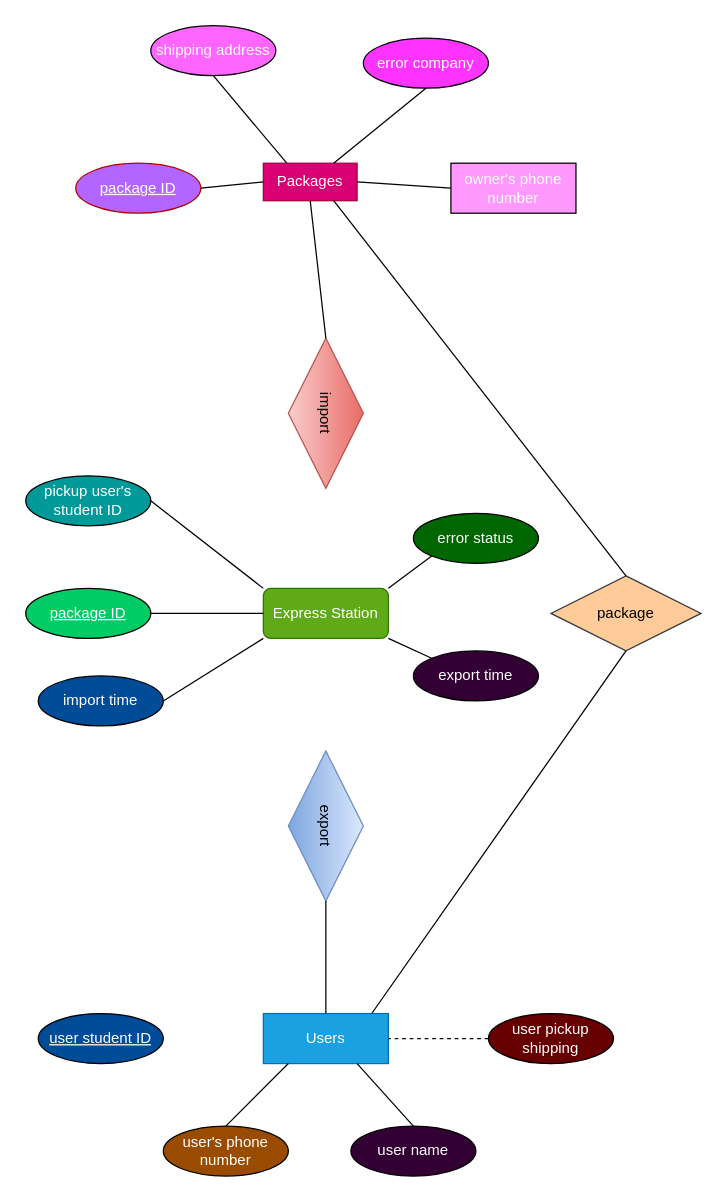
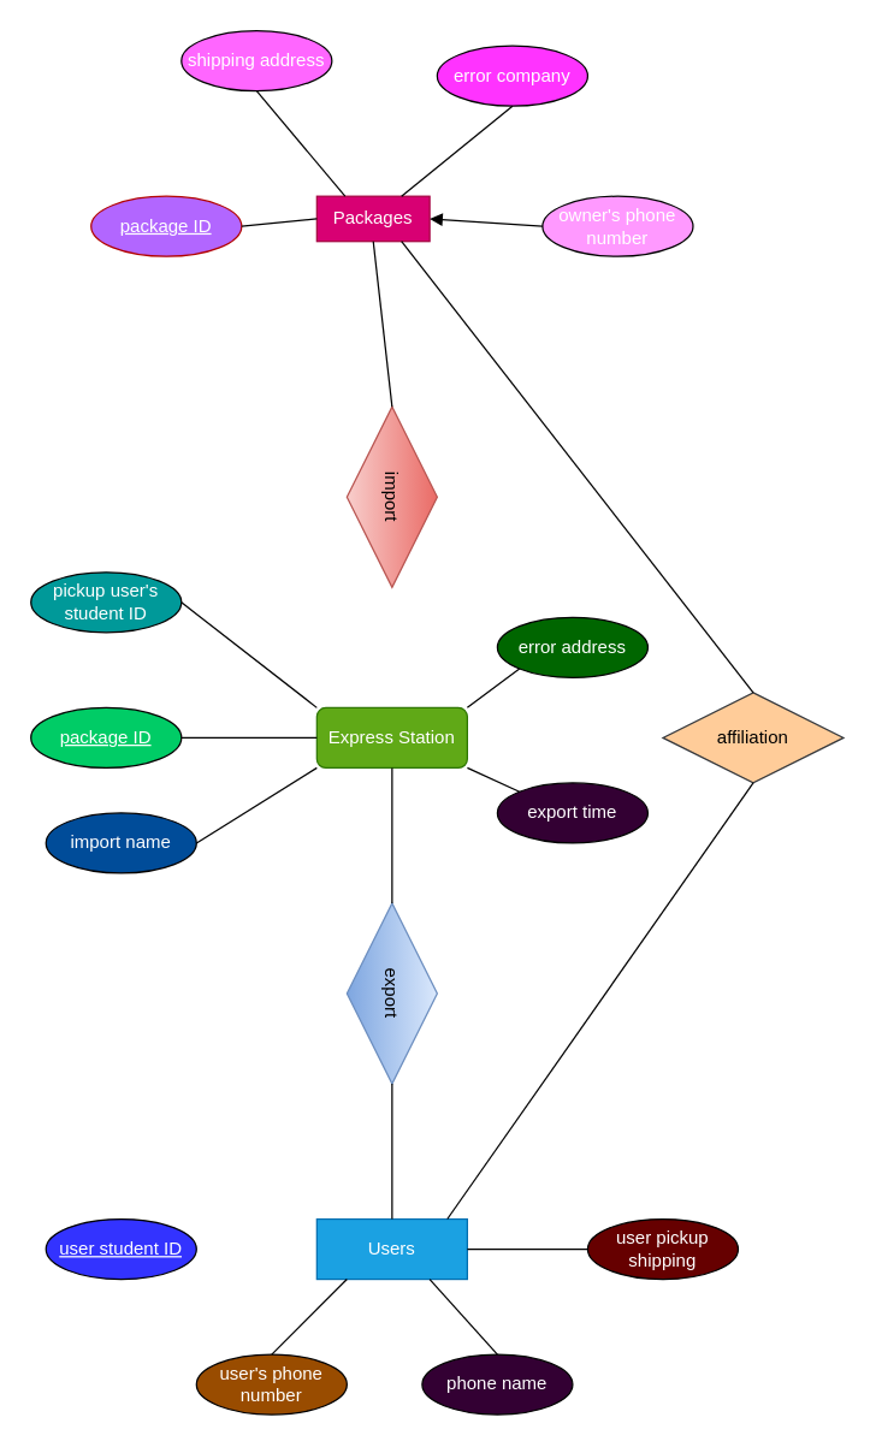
- <mxCell id="6" value="" style="endArrow=none;html=1;rounded=0;fontColor=#FFFFFF;exitX=0;exitY=0.5;exitDx=0;exitDy=0;entryX=1;entryY=0.5;entryDx=0;entryDy=0;" edge="1" parent="1" source="5" target="2"><mxGeometry relative="1" as="geometry"><mxPoint x="230" y="120" as="sourcePoint" /><mxPoint x="390" y="120" as="targetPoint" /></mxGeometry></mxCell>
+ <mxCell id="6" value="" style="endArrow=block;html=1;rounded=0;fontColor=#FFFFFF;exitX=0;exitY=0.5;exitDx=0;exitDy=0;entryX=1;entryY=0.5;entryDx=0;entryDy=0;" edge="1" parent="1" source="5" target="2"><mxGeometry relative="1" as="geometry"><mxPoint x="230" y="120" as="sourcePoint" /><mxPoint x="390" y="120" as="targetPoint" /></mxGeometry></mxCell>
- <mxCell id="5" value="owner's phone number" style="whiteSpace=wrap;html=1;align=center;labelBackgroundColor=none;fontColor=#FFFFFF;fillColor=#FF99FF;rounded=0;" vertex="1" parent="1"><mxGeometry x="360" y="130" width="100" height="40" as="geometry" /></mxCell>
+ <mxCell id="5" value="owner's phone number" style="ellipse;whiteSpace=wrap;html=1;align=center;rounded=0;labelBackgroundColor=none;fontColor=#FFFFFF;fillColor=#FF99FF;" vertex="1" parent="1"><mxGeometry x="360" y="130" width="100" height="40" as="geometry" /></mxCell>
- <mxCell id="13" value="error status" style="ellipse;whiteSpace=wrap;html=1;align=center;rounded=0;labelBackgroundColor=none;fontColor=#FFFFFF;fillColor=#006600;" vertex="1" parent="1"><mxGeometry x="330" y="410" width="100" height="40" as="geometry" /></mxCell>
+ <mxCell id="13" value="error address" style="ellipse;whiteSpace=wrap;html=1;align=center;rounded=0;labelBackgroundColor=none;fontColor=#FFFFFF;fillColor=#006600;" vertex="1" parent="1"><mxGeometry x="330" y="410" width="100" height="40" as="geometry" /></mxCell>
- <mxCell id="35" value="package" style="shape=rhombus;perimeter=rhombusPerimeter;whiteSpace=wrap;html=1;align=center;rounded=0;labelBackgroundColor=none;fillColor=#ffcc99;strokeColor=#36393d;" vertex="1" parent="1"><mxGeometry x="440" y="460" width="120" height="60" as="geometry" /></mxCell>
+ <mxCell id="35" value="affiliation" style="shape=rhombus;perimeter=rhombusPerimeter;whiteSpace=wrap;html=1;align=center;rounded=0;labelBackgroundColor=none;fillColor=#ffcc99;strokeColor=#36393d;" vertex="1" parent="1"><mxGeometry x="440" y="460" width="120" height="60" as="geometry" /></mxCell>
+ <mxCell id="33" value="" style="endArrow=none;html=1;rounded=0;fontColor=#FFFFFF;exitX=0;exitY=0.5;exitDx=0;exitDy=0;entryX=0.5;entryY=1;entryDx=0;entryDy=0;" edge="1" parent="1" source="32" target="11"><mxGeometry relative="1" as="geometry"><mxPoint x="517.956" y="245.529" as="sourcePoint" /><mxPoint x="630" y="280" as="targetPoint" /></mxGeometry></mxCell>
- <mxCell id="14" value="import time" style="ellipse;whiteSpace=wrap;html=1;align=center;rounded=0;labelBackgroundColor=none;fontColor=#FFFFFF;fillColor=#004C99;" vertex="1" parent="1"><mxGeometry x="30" y="540" width="100" height="40" as="geometry" /></mxCell>
+ <mxCell id="14" value="import name" style="ellipse;whiteSpace=wrap;html=1;align=center;rounded=0;labelBackgroundColor=none;fontColor=#FFFFFF;fillColor=#004C99;" vertex="1" parent="1"><mxGeometry x="30" y="540" width="100" height="40" as="geometry" /></mxCell>
- <mxCell id="23" value="user student ID" style="ellipse;whiteSpace=wrap;html=1;align=center;fontStyle=4;rounded=0;labelBackgroundColor=none;fontColor=#FFFFFF;fillColor=#004c99;" vertex="1" parent="1"><mxGeometry x="30" y="810" width="100" height="40" as="geometry" /></mxCell>
+ <mxCell id="23" value="user student ID" style="ellipse;whiteSpace=wrap;html=1;align=center;fontStyle=4;rounded=0;labelBackgroundColor=none;fontColor=#FFFFFF;fillColor=#3333FF;" vertex="1" parent="1"><mxGeometry x="30" y="810" width="100" height="40" as="geometry" /></mxCell>
- <mxCell id="27" value="" style="endArrow=none;html=1;rounded=0;fontColor=#FFFFFF;exitX=0;exitY=0.5;exitDx=0;exitDy=0;entryX=1;entryY=0.5;entryDx=0;entryDy=0;dashed=1;" edge="1" parent="1" source="24" target="22"><mxGeometry relative="1" as="geometry"><mxPoint x="235.233" y="814.191" as="sourcePoint" /><mxPoint x="240" y="910" as="targetPoint" /></mxGeometry></mxCell>
+ <mxCell id="27" value="" style="endArrow=none;html=1;rounded=0;fontColor=#FFFFFF;exitX=0;exitY=0.5;exitDx=0;exitDy=0;entryX=1;entryY=0.5;entryDx=0;entryDy=0;" edge="1" parent="1" source="24" target="22"><mxGeometry relative="1" as="geometry"><mxPoint x="235.233" y="814.191" as="sourcePoint" /><mxPoint x="240" y="910" as="targetPoint" /></mxGeometry></mxCell>
- <mxCell id="25" value="user name" style="ellipse;whiteSpace=wrap;html=1;align=center;rounded=0;labelBackgroundColor=none;fontColor=#FFFFFF;fillColor=#330033;" vertex="1" parent="1"><mxGeometry x="280" y="900" width="100" height="40" as="geometry" /></mxCell>
+ <mxCell id="25" value="phone name" style="ellipse;whiteSpace=wrap;html=1;align=center;rounded=0;labelBackgroundColor=none;fontColor=#FFFFFF;fillColor=#330033;" vertex="1" parent="1"><mxGeometry x="280" y="900" width="100" height="40" as="geometry" /></mxCell>
